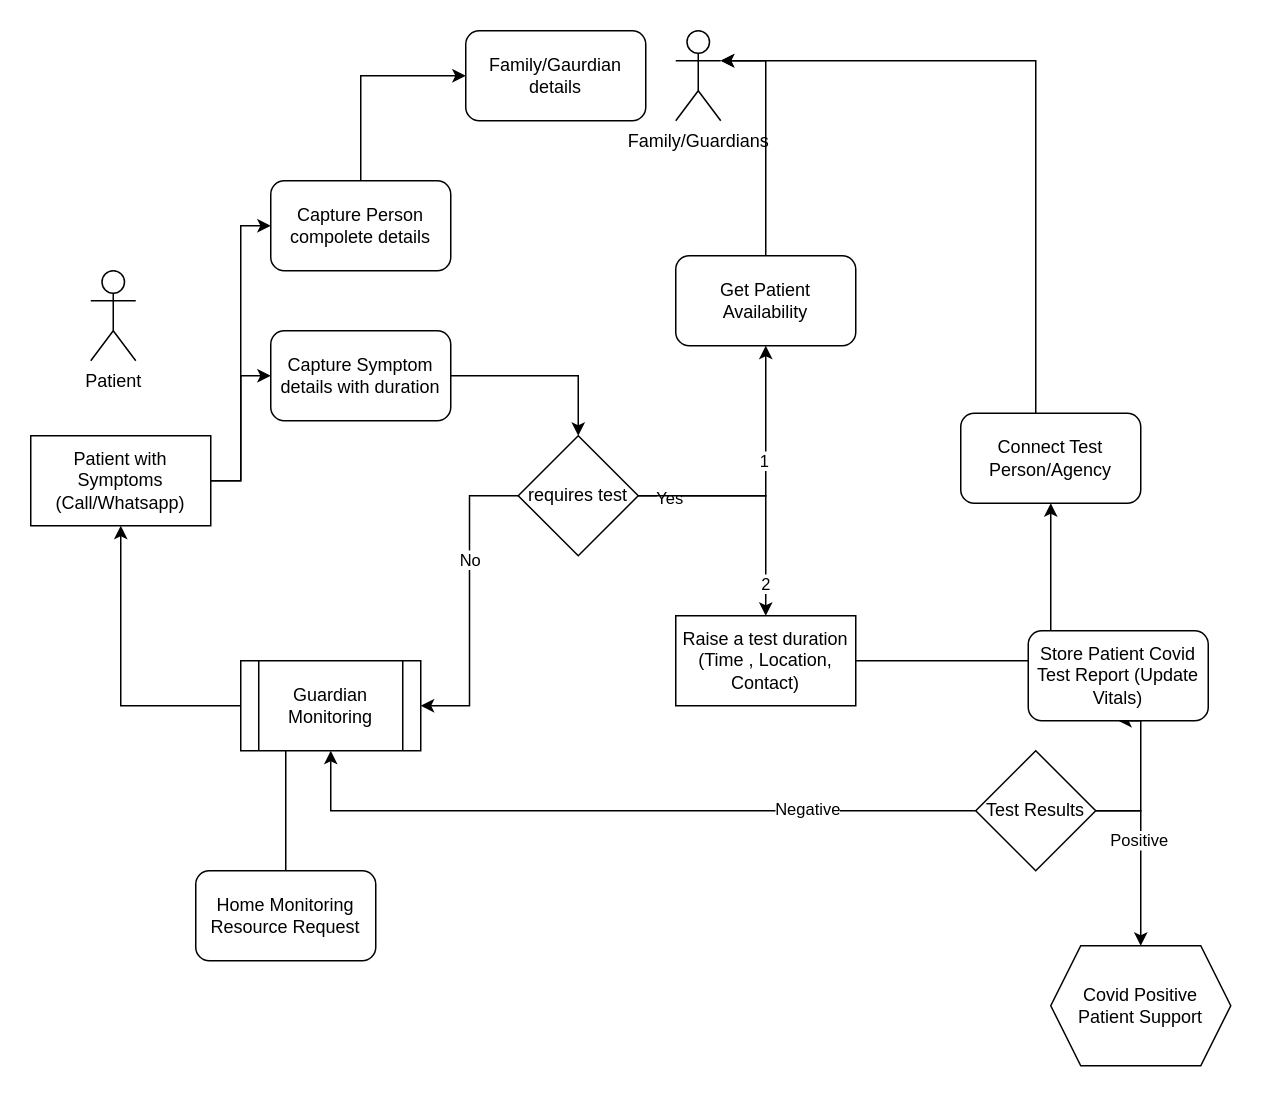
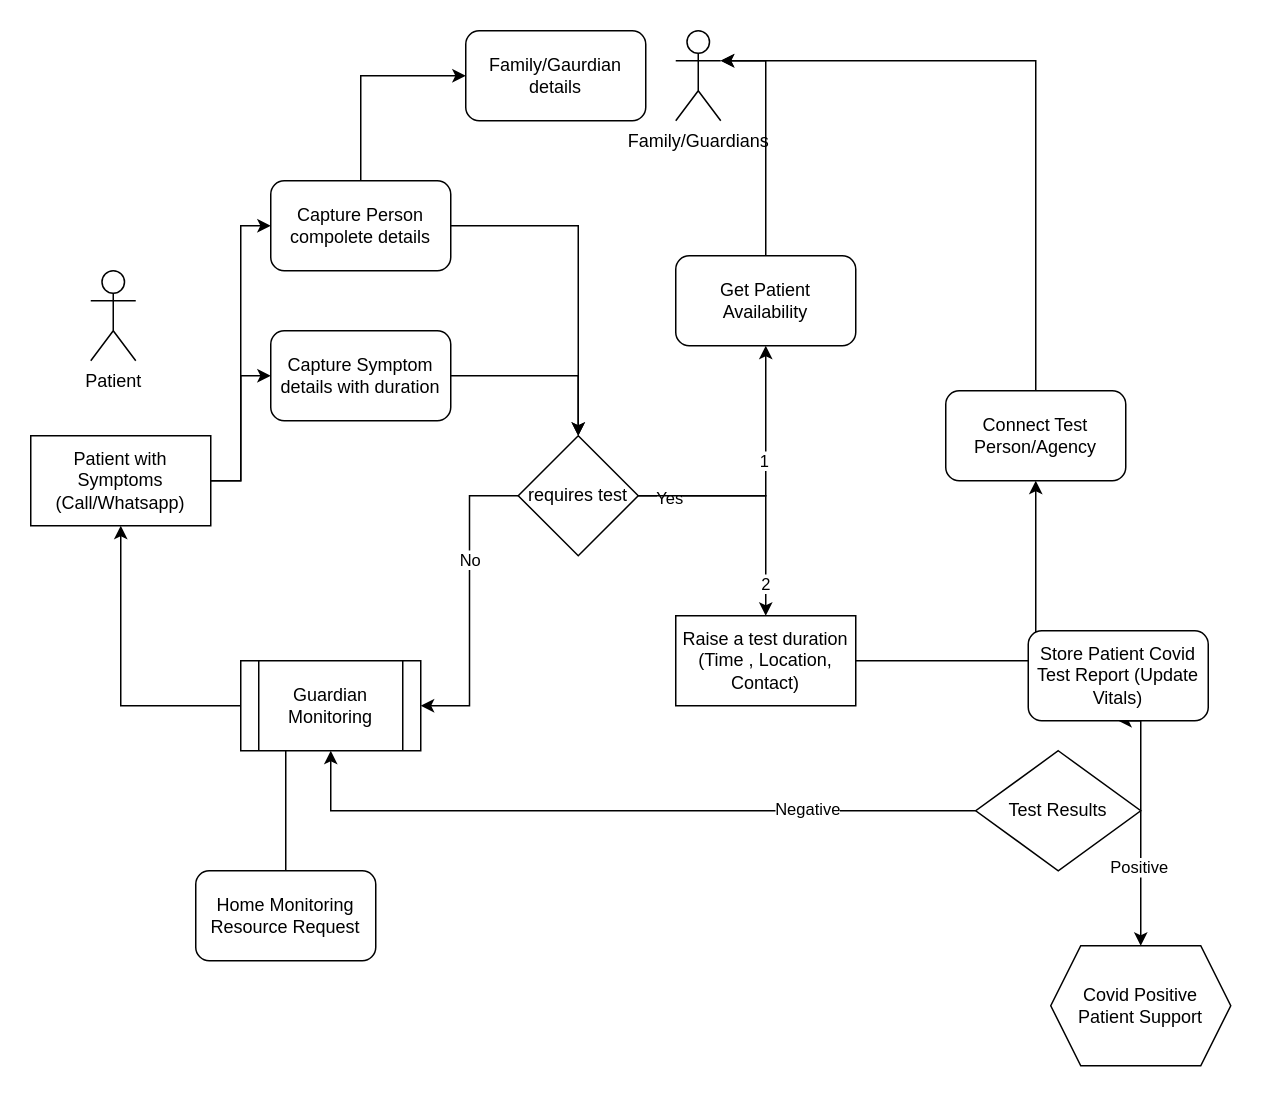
+ <mxCell id="5" style="edgeStyle=orthogonalEdgeStyle;rounded=0;orthogonalLoop=1;jettySize=auto;html=1;entryX=0.5;entryY=0;entryDx=0;entryDy=0;" parent="1" source="7" target="17" edge="1"><mxGeometry relative="1" as="geometry" /></mxCell>
- <mxCell id="29" value="Connect Test Person/Agency" style="rounded=1;whiteSpace=wrap;html=1;" parent="1" vertex="1"><mxGeometry x="640" y="275" width="120" height="60" as="geometry" /></mxCell>
+ <mxCell id="29" value="Connect Test Person/Agency" style="rounded=1;whiteSpace=wrap;html=1;" parent="1" vertex="1"><mxGeometry x="630" y="260" width="120" height="60" as="geometry" /></mxCell>
- <mxCell id="35" value="Test Results" style="rhombus;whiteSpace=wrap;html=1;" parent="1" vertex="1"><mxGeometry x="650" y="500" width="80" height="80" as="geometry" /></mxCell>
+ <mxCell id="35" value="Test Results" style="rhombus;whiteSpace=wrap;html=1;" parent="1" vertex="1"><mxGeometry x="650" y="500" width="110" height="80" as="geometry" /></mxCell>
